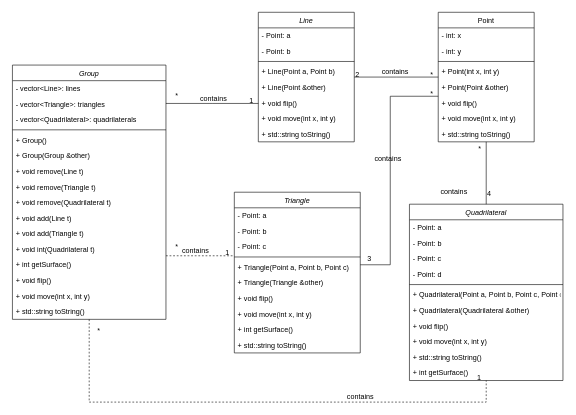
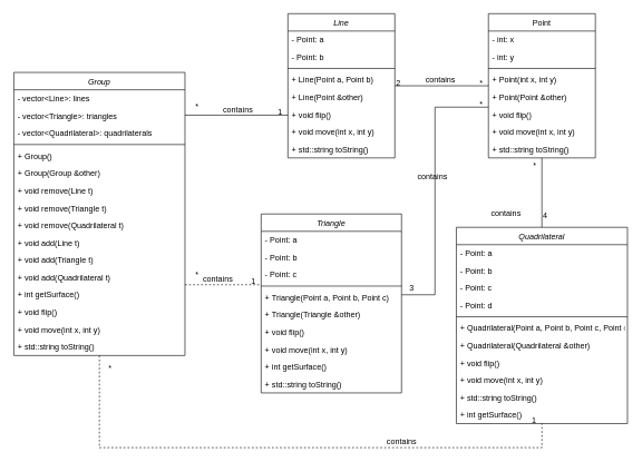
- <mxCell id="67" value="+ void int(Quadrilateral t)" style="text;align=left;verticalAlign=top;spacingLeft=4;spacingRight=4;overflow=hidden;rotatable=0;points=[[0,0.5],[1,0.5]];portConstraint=eastwest;" vertex="1" parent="55"><mxGeometry y="294" width="256" height="26" as="geometry" /></mxCell>
+ <mxCell id="67" value="+ void add(Quadrilateral t)" style="text;align=left;verticalAlign=top;spacingLeft=4;spacingRight=4;overflow=hidden;rotatable=0;points=[[0,0.5],[1,0.5]];portConstraint=eastwest;" vertex="1" parent="55"><mxGeometry y="294" width="256" height="26" as="geometry" /></mxCell>
